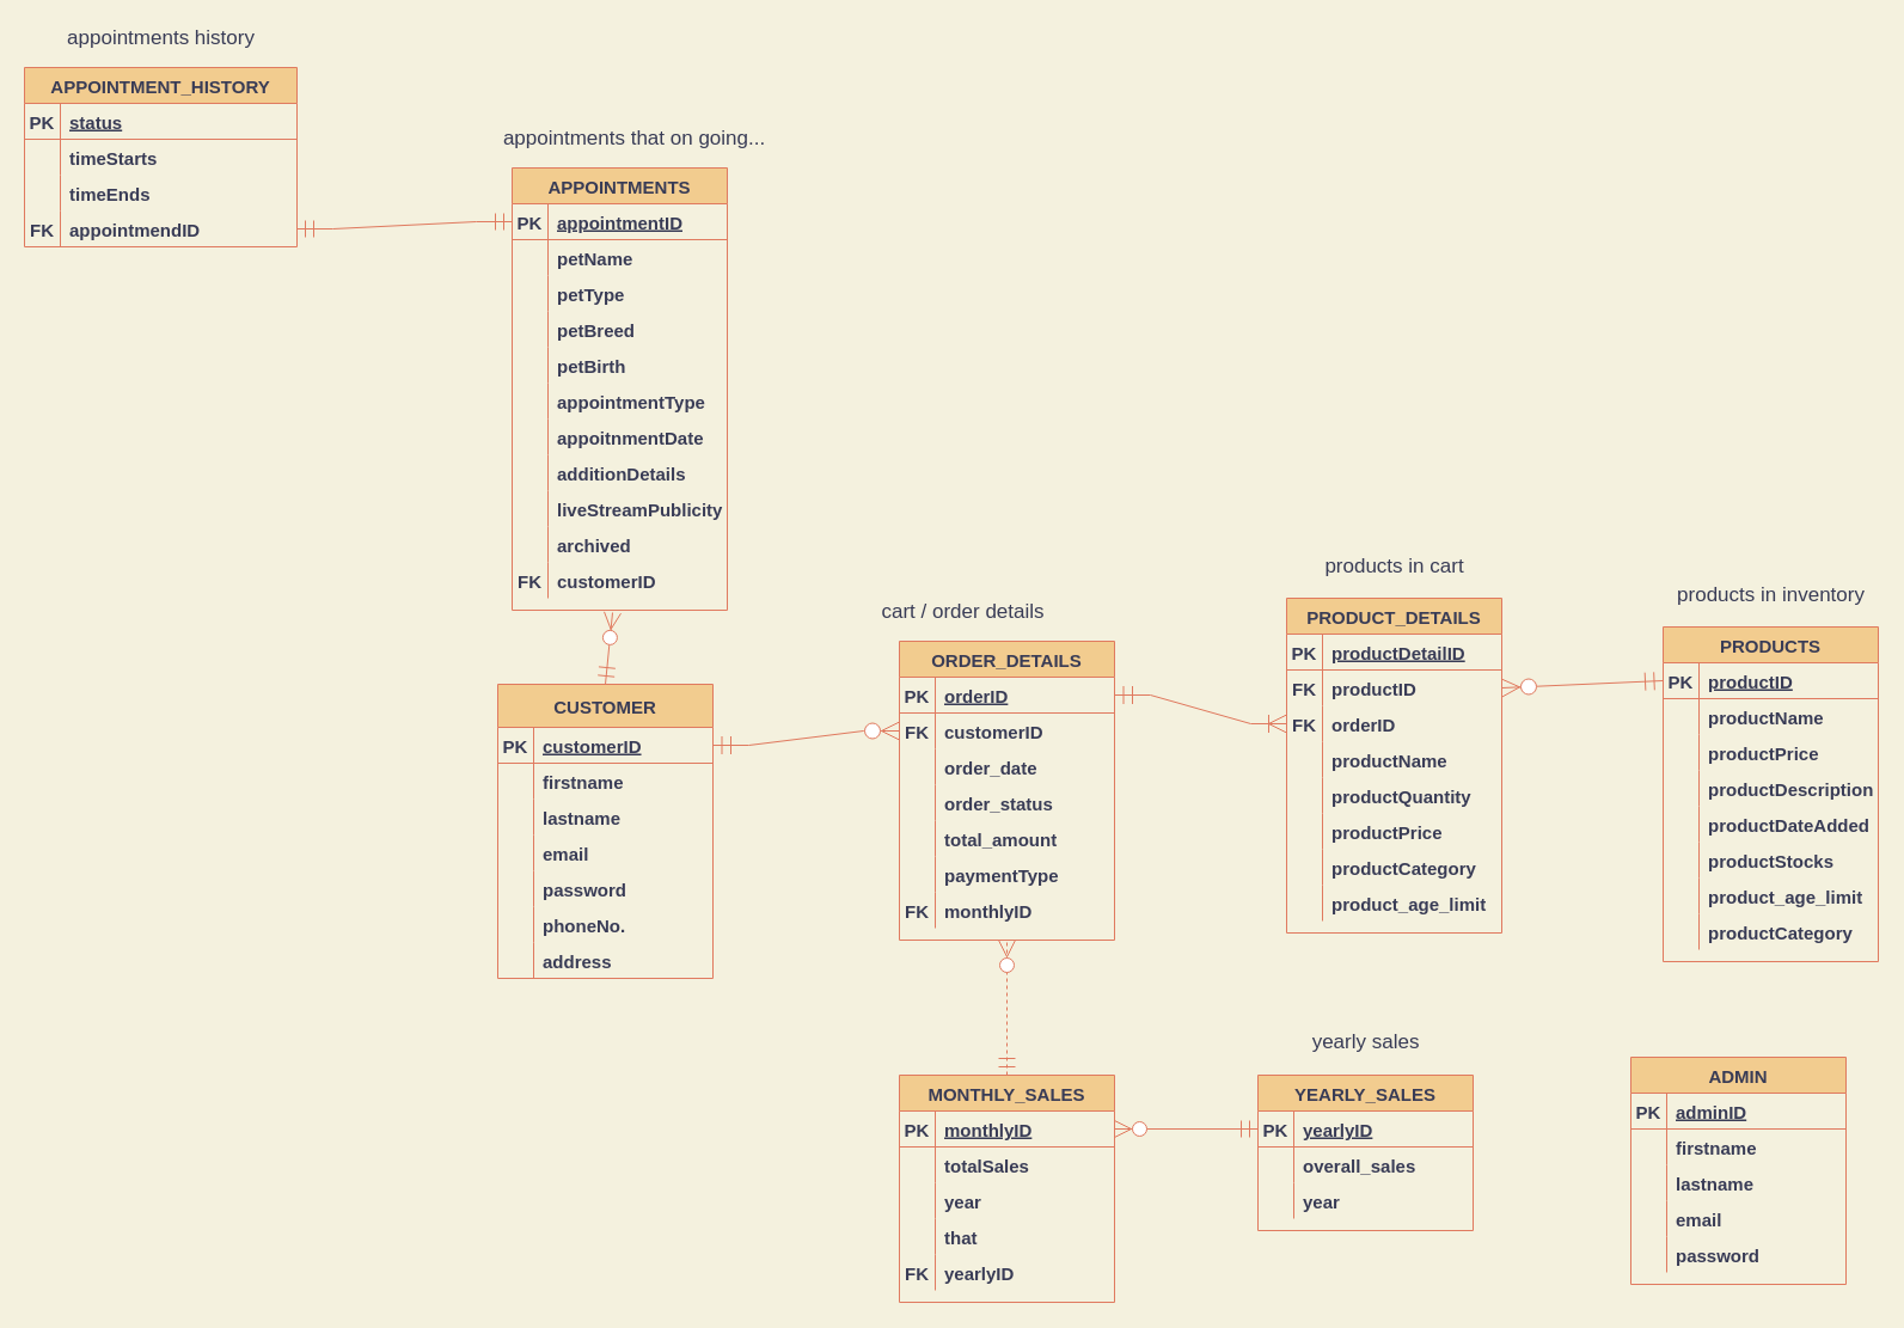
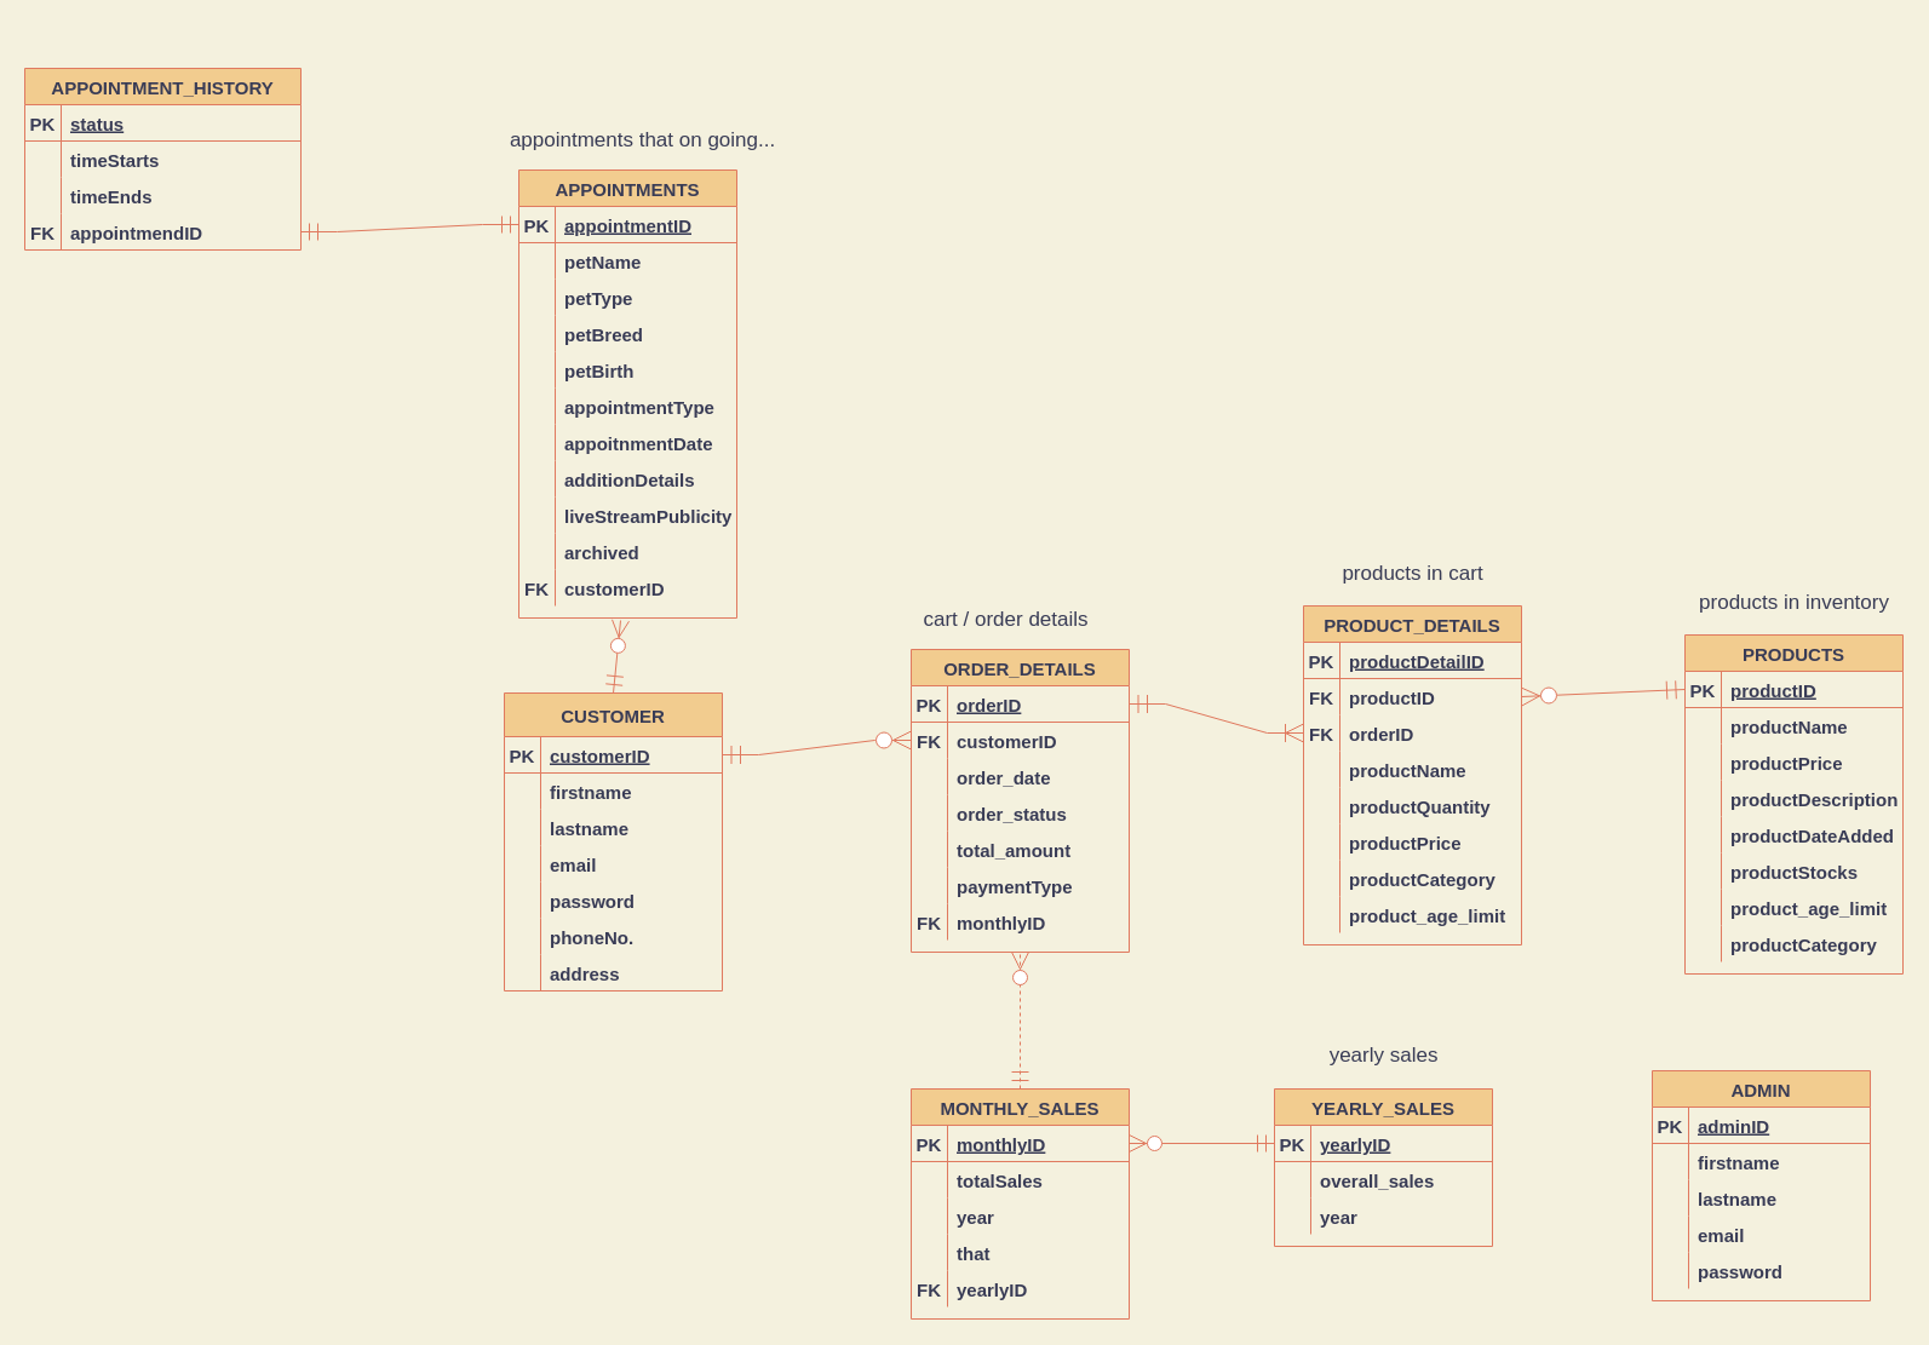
- <mxCell id="196" value="&lt;font style=&quot;font-size: 17px&quot;&gt;appointments history&lt;/font&gt;" style="text;html=1;align=center;verticalAlign=middle;resizable=0;points=[];autosize=1;strokeColor=none;fillColor=none;fontColor=#393C56;" parent="1" vertex="1"><mxGeometry x="44" y="20" width="180" height="24" as="geometry" /></mxCell>
- <mxCell id="194" value="&lt;font style=&quot;font-size: 17px&quot;&gt;cart / order details&lt;/font&gt;" style="text;html=1;align=center;verticalAlign=middle;resizable=0;points=[];autosize=1;strokeColor=none;fillColor=none;fontColor=#393C56;" parent="1" vertex="1"><mxGeometry x="727" y="500" width="156" height="24" as="geometry" /></mxCell>
+ <mxCell id="194" value="&lt;font style=&quot;font-size: 17px&quot;&gt;cart / order details&lt;/font&gt;" style="text;html=1;align=center;verticalAlign=middle;resizable=0;points=[];autosize=1;strokeColor=none;fillColor=none;fontColor=#393C56;" parent="1" vertex="1"><mxGeometry x="752" y="500" width="156" height="24" as="geometry" /></mxCell>
